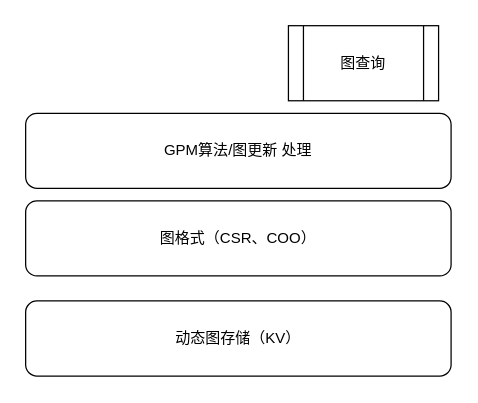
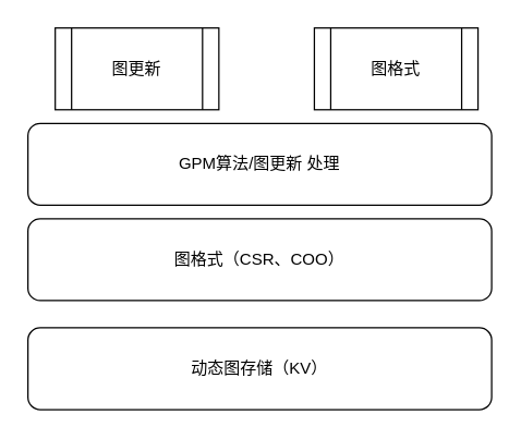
+ <mxCell id="3" value="图更新" style="shape=process;whiteSpace=wrap;html=1;backgroundOutline=1;" vertex="1" parent="1"><mxGeometry x="40" y="20" width="120" height="60" as="geometry" /></mxCell>
- <mxCell id="4" value="图查询" style="shape=process;whiteSpace=wrap;html=1;backgroundOutline=1;" vertex="1" parent="1"><mxGeometry x="230" y="20" width="120" height="60" as="geometry" /></mxCell>
+ <mxCell id="4" value="图格式" style="shape=process;whiteSpace=wrap;html=1;backgroundOutline=1;" vertex="1" parent="1"><mxGeometry x="230" y="20" width="120" height="60" as="geometry" /></mxCell>
